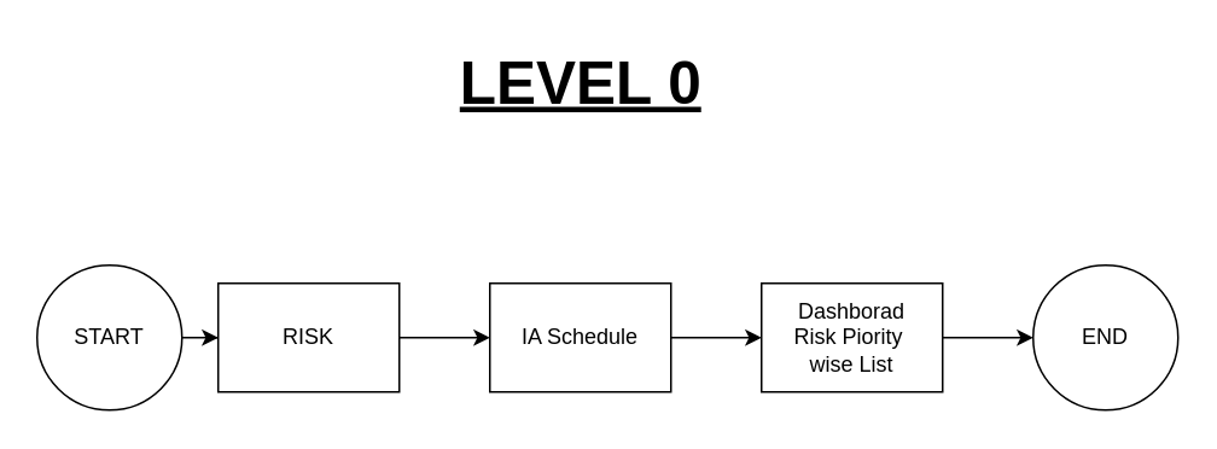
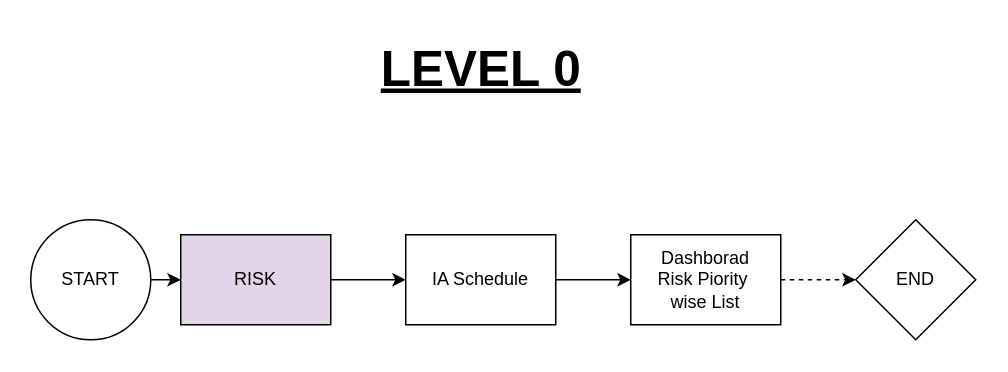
- <mxCell id="3" value="RISK" style="rounded=0;whiteSpace=wrap;html=1;" vertex="1" parent="1"><mxGeometry x="120" y="156" width="100" height="60" as="geometry" /></mxCell>
+ <mxCell id="3" value="RISK" style="rounded=0;whiteSpace=wrap;html=1;fillColor=#e1d5e7;" vertex="1" parent="1"><mxGeometry x="120" y="156" width="100" height="60" as="geometry" /></mxCell>
- <mxCell id="4" style="edgeStyle=orthogonalEdgeStyle;rounded=0;orthogonalLoop=1;jettySize=auto;html=1;exitX=1;exitY=0.5;exitDx=0;exitDy=0;entryX=0;entryY=0.5;entryDx=0;entryDy=0;" edge="1" parent="1" source="5" target="9"><mxGeometry relative="1" as="geometry" /></mxCell>
+ <mxCell id="4" style="edgeStyle=orthogonalEdgeStyle;rounded=0;orthogonalLoop=1;jettySize=auto;html=1;exitX=1;exitY=0.5;exitDx=0;exitDy=0;entryX=0;entryY=0.5;entryDx=0;entryDy=0;dashed=1;" edge="1" parent="1" source="5" target="9"><mxGeometry relative="1" as="geometry" /></mxCell>
- <mxCell id="9" value="END" style="ellipse;whiteSpace=wrap;html=1;aspect=fixed;" vertex="1" parent="1"><mxGeometry x="570" y="146" width="80" height="80" as="geometry" /></mxCell>
+ <mxCell id="9" value="END" style="rhombus;whiteSpace=wrap;html=1;aspect=fixed;" vertex="1" parent="1"><mxGeometry x="570" y="146" width="80" height="80" as="geometry" /></mxCell>
